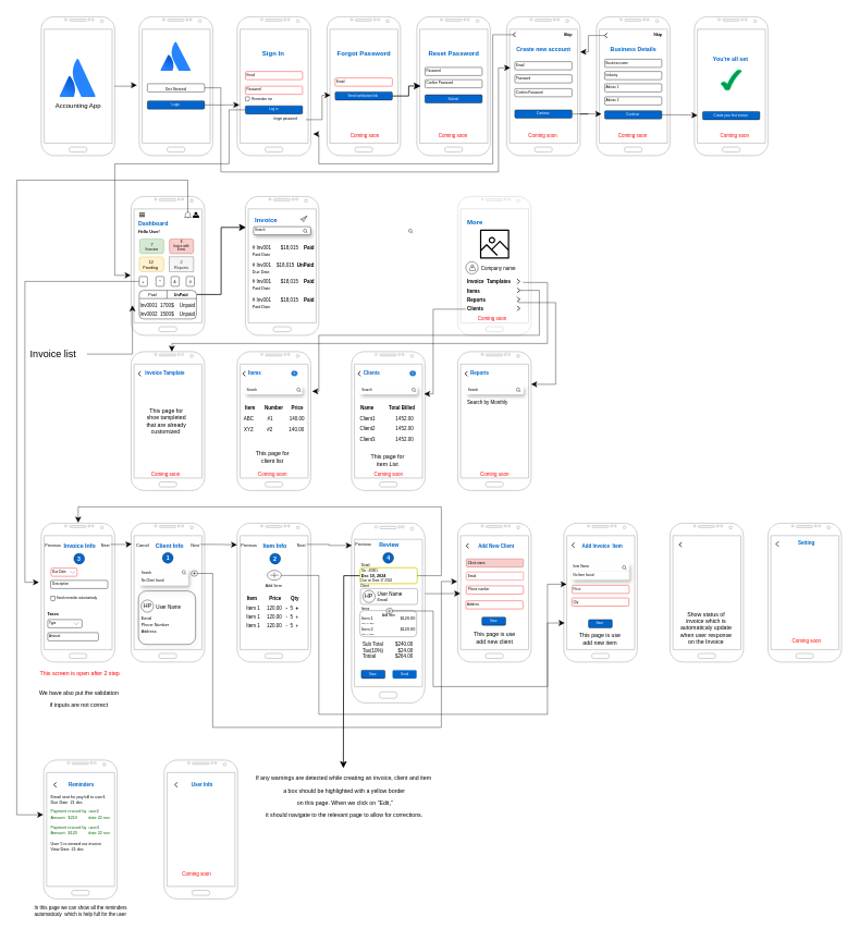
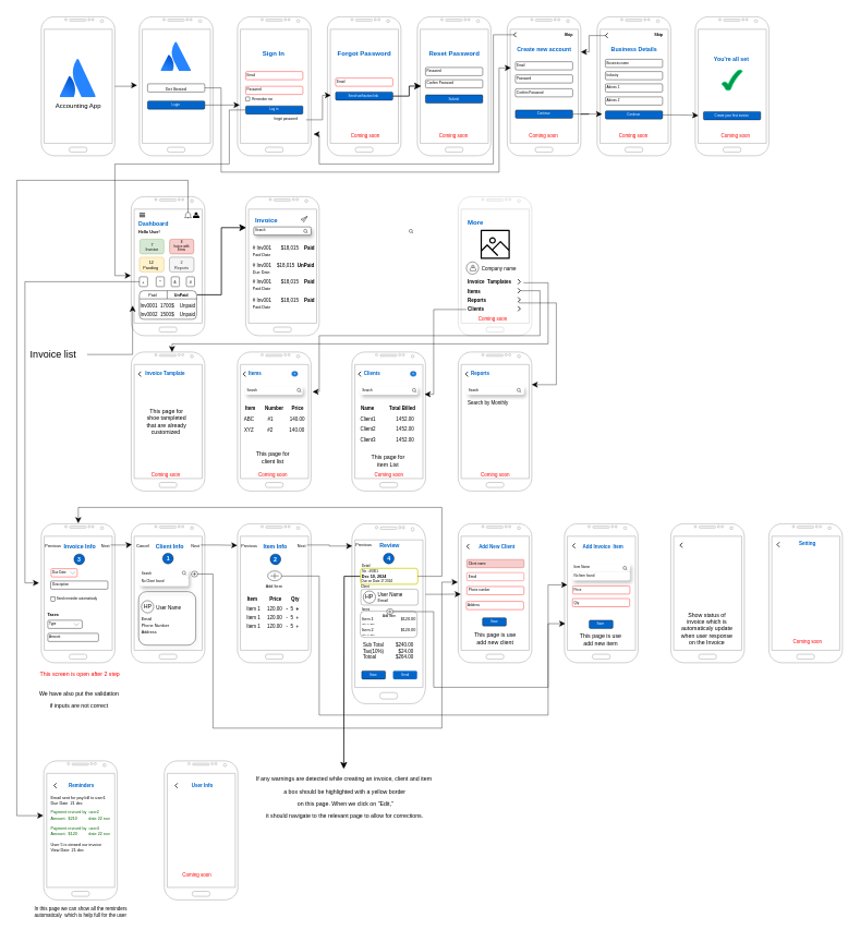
- <mxCell id="76" value="2&lt;div&gt;Reports&lt;/div&gt;" style="whiteSpace=wrap;html=1;strokeWidth=0.5;fontSize=5;fillColor=#f5f5f5;strokeColor=#666666;fontColor=#333333;rounded=0;" vertex="1" parent="1"><mxGeometry x="206.75" y="314" width="30" height="18" as="geometry" /></mxCell>
+ <mxCell id="76" value="2&lt;div&gt;Reports&lt;/div&gt;" style="whiteSpace=wrap;html=1;rounded=1;strokeWidth=0.5;fontSize=5;fillColor=#f5f5f5;strokeColor=#666666;fontColor=#333333;" vertex="1" parent="1"><mxGeometry x="206.75" y="314" width="30" height="18" as="geometry" /></mxCell>
